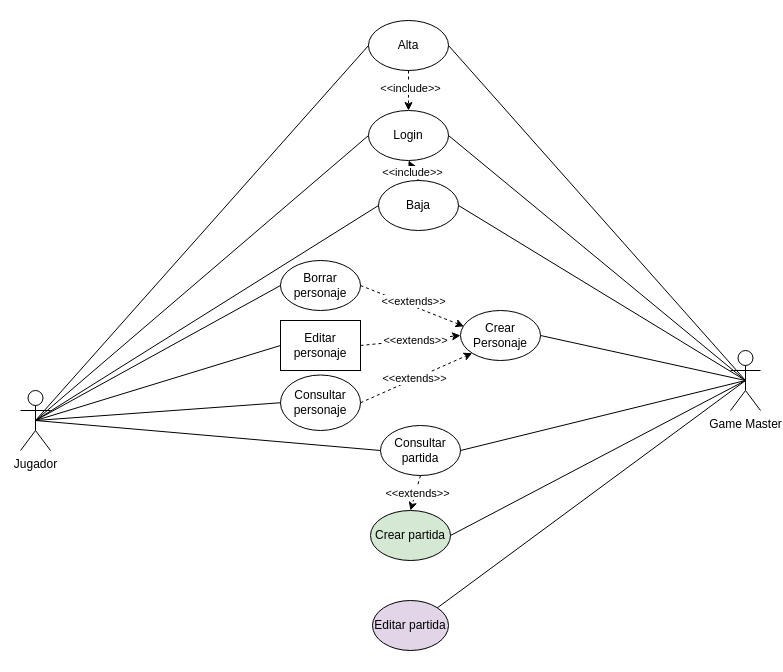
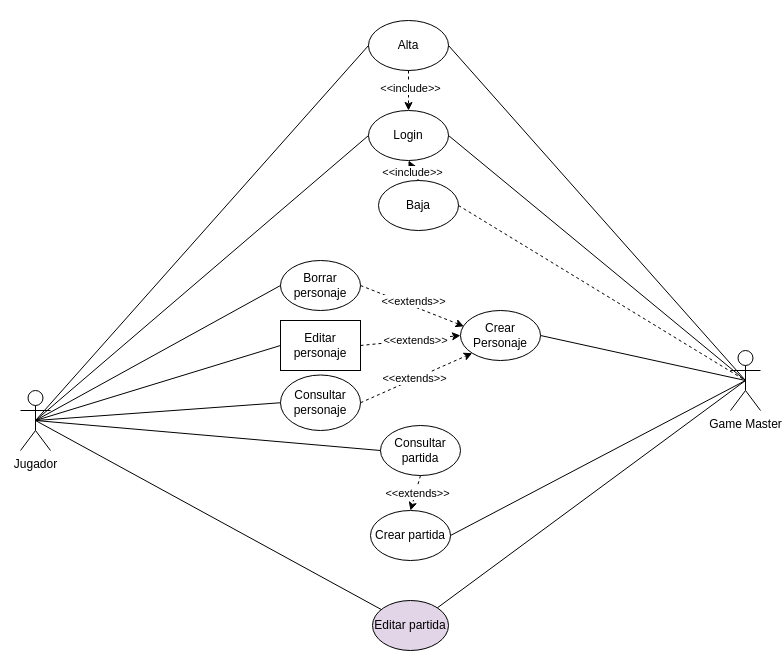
- <mxCell id="24" value="" style="endArrow=none;html=1;rounded=0;entryX=0.5;entryY=0.5;entryDx=0;entryDy=0;entryPerimeter=0;exitX=1;exitY=0.5;exitDx=0;exitDy=0;" parent="1" source="5" target="15" edge="1"><mxGeometry width="50" height="50" relative="1" as="geometry"><mxPoint x="410" y="350" as="sourcePoint" /><mxPoint x="460" y="300" as="targetPoint" /></mxGeometry></mxCell>
+ <mxCell id="24" value="" style="endArrow=none;html=1;rounded=0;entryX=0.5;entryY=0.5;entryDx=0;entryDy=0;entryPerimeter=0;exitX=1;exitY=0.5;exitDx=0;exitDy=0;dashed=1;" parent="1" source="5" target="15" edge="1"><mxGeometry width="50" height="50" relative="1" as="geometry"><mxPoint x="410" y="350" as="sourcePoint" /><mxPoint x="460" y="300" as="targetPoint" /></mxGeometry></mxCell>
- <mxCell id="11" value="" style="endArrow=none;html=1;rounded=0;exitX=0.5;exitY=0.5;exitDx=0;exitDy=0;exitPerimeter=0;entryX=0;entryY=0.5;entryDx=0;entryDy=0;" parent="1" source="2" target="5" edge="1"><mxGeometry width="50" height="50" relative="1" as="geometry"><mxPoint x="130" y="360" as="sourcePoint" /><mxPoint x="180" y="310" as="targetPoint" /></mxGeometry></mxCell>
+ <mxCell id="11" value="" style="endArrow=none;html=1;rounded=0;exitX=0.5;exitY=0.5;exitDx=0;exitDy=0;exitPerimeter=0;" parent="1" source="2" target="16" edge="1"><mxGeometry width="50" height="50" relative="1" as="geometry"><mxPoint x="130" y="360" as="sourcePoint" /><mxPoint x="180" y="310" as="targetPoint" /></mxGeometry></mxCell>
- <mxCell id="38" value="" style="endArrow=none;html=1;rounded=0;exitX=1;exitY=0.5;exitDx=0;exitDy=0;entryX=0.5;entryY=0.5;entryDx=0;entryDy=0;entryPerimeter=0;" parent="1" source="9" target="15" edge="1"><mxGeometry width="50" height="50" relative="1" as="geometry"><mxPoint x="510" y="350" as="sourcePoint" /><mxPoint x="560" y="300" as="targetPoint" /></mxGeometry></mxCell>
- <mxCell id="17" value="Crear partida" style="ellipse;whiteSpace=wrap;html=1;fillColor=#d5e8d4;" parent="1" vertex="1"><mxGeometry x="370" y="510" width="80" height="50" as="geometry" /></mxCell>
+ <mxCell id="17" value="Crear partida" style="ellipse;whiteSpace=wrap;html=1;" parent="1" vertex="1"><mxGeometry x="370" y="510" width="80" height="50" as="geometry" /></mxCell>
